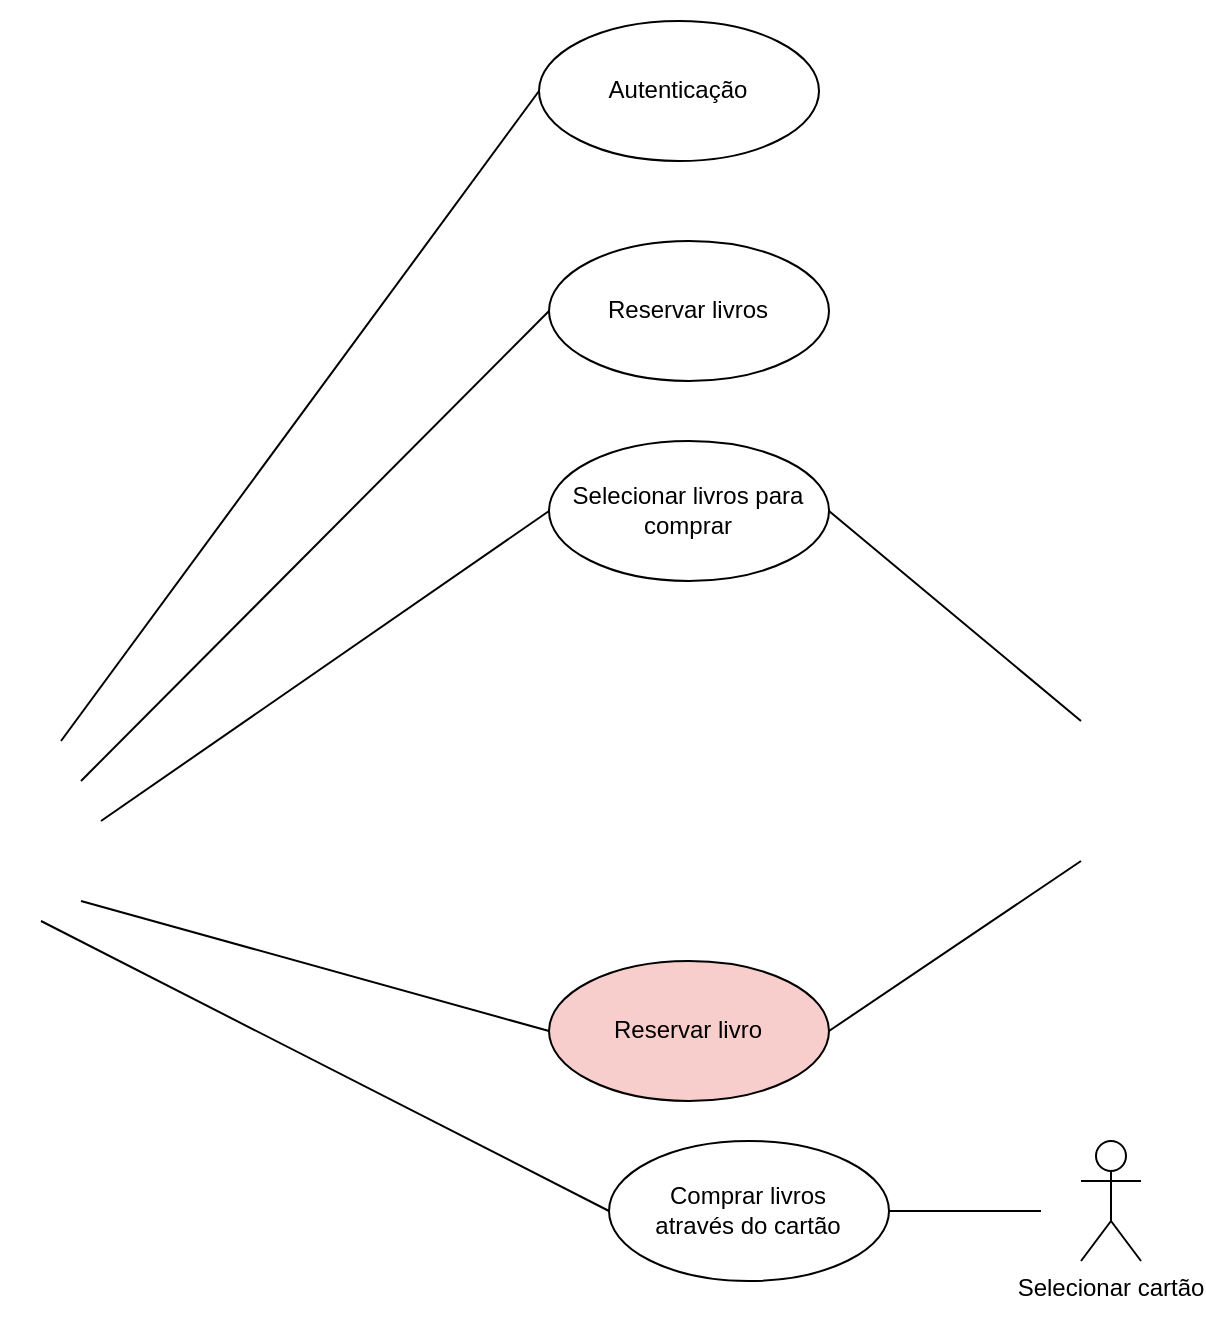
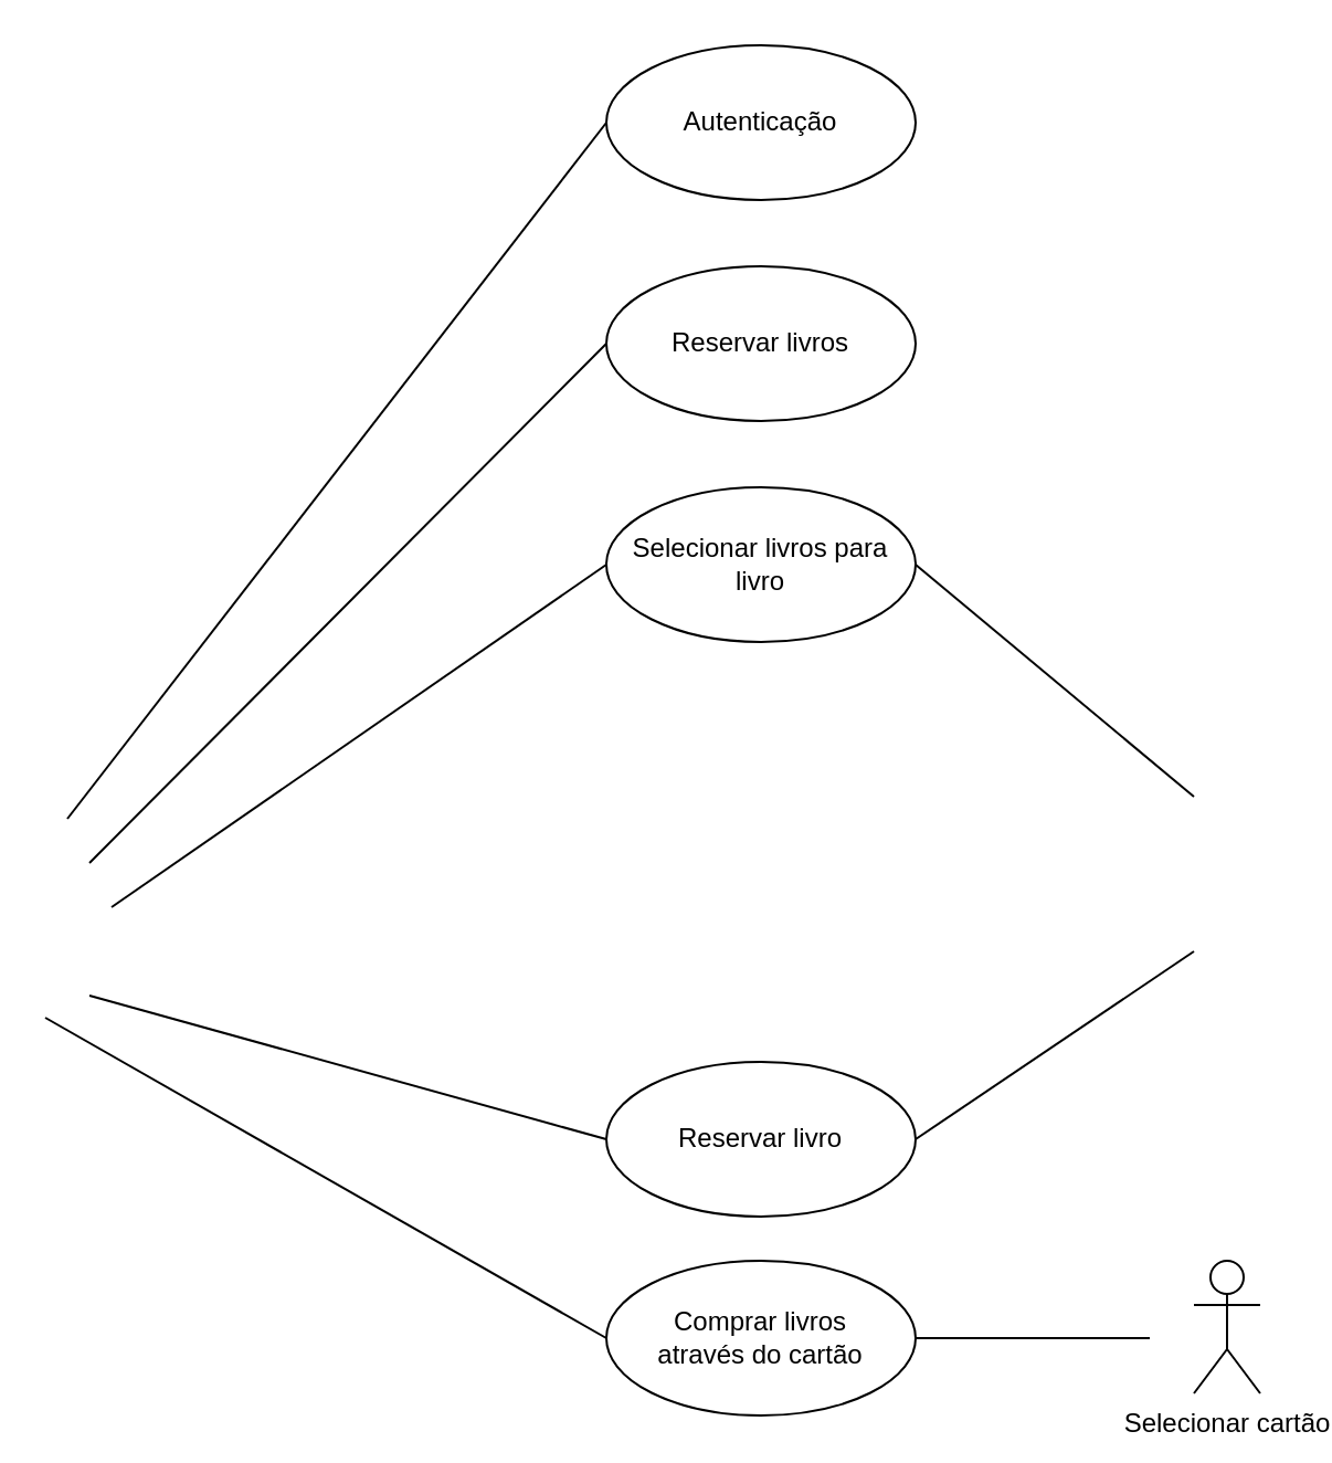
- <mxCell id="2" value="Autenticação" style="ellipse;whiteSpace=wrap;html=1;" vertex="1" parent="1"><mxGeometry x="269" y="10" width="140" height="70" as="geometry" /></mxCell>
+ <mxCell id="2" value="Autenticação" style="ellipse;whiteSpace=wrap;html=1;" vertex="1" parent="1"><mxGeometry x="274" y="20" width="140" height="70" as="geometry" /></mxCell>
- <mxCell id="4" value="Selecionar livros para&lt;br&gt;comprar" style="ellipse;whiteSpace=wrap;html=1;" vertex="1" parent="1"><mxGeometry x="274" y="220" width="140" height="70" as="geometry" /></mxCell>
+ <mxCell id="4" value="Selecionar livros para&lt;br&gt;livro" style="ellipse;whiteSpace=wrap;html=1;" vertex="1" parent="1"><mxGeometry x="274" y="220" width="140" height="70" as="geometry" /></mxCell>
- <mxCell id="5" value="Reservar livro" style="ellipse;whiteSpace=wrap;html=1;fillColor=#f8cecc;" vertex="1" parent="1"><mxGeometry x="274" y="480" width="140" height="70" as="geometry" /></mxCell>
+ <mxCell id="5" value="Reservar livro" style="ellipse;whiteSpace=wrap;html=1;" vertex="1" parent="1"><mxGeometry x="274" y="480" width="140" height="70" as="geometry" /></mxCell>
- <mxCell id="6" value="Comprar livros &lt;br&gt;através do cartão" style="ellipse;whiteSpace=wrap;html=1;" vertex="1" parent="1"><mxGeometry x="304" y="570" width="140" height="70" as="geometry" /></mxCell>
+ <mxCell id="6" value="Comprar livros &lt;br&gt;através do cartão" style="ellipse;whiteSpace=wrap;html=1;" vertex="1" parent="1"><mxGeometry x="274" y="570" width="140" height="70" as="geometry" /></mxCell>
